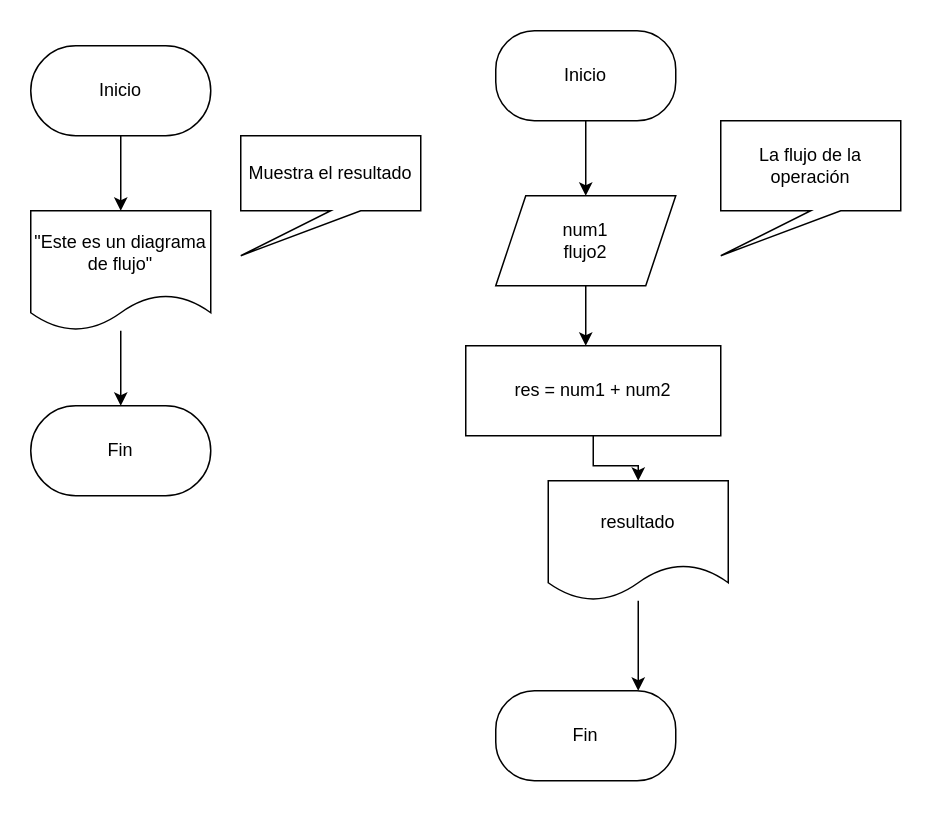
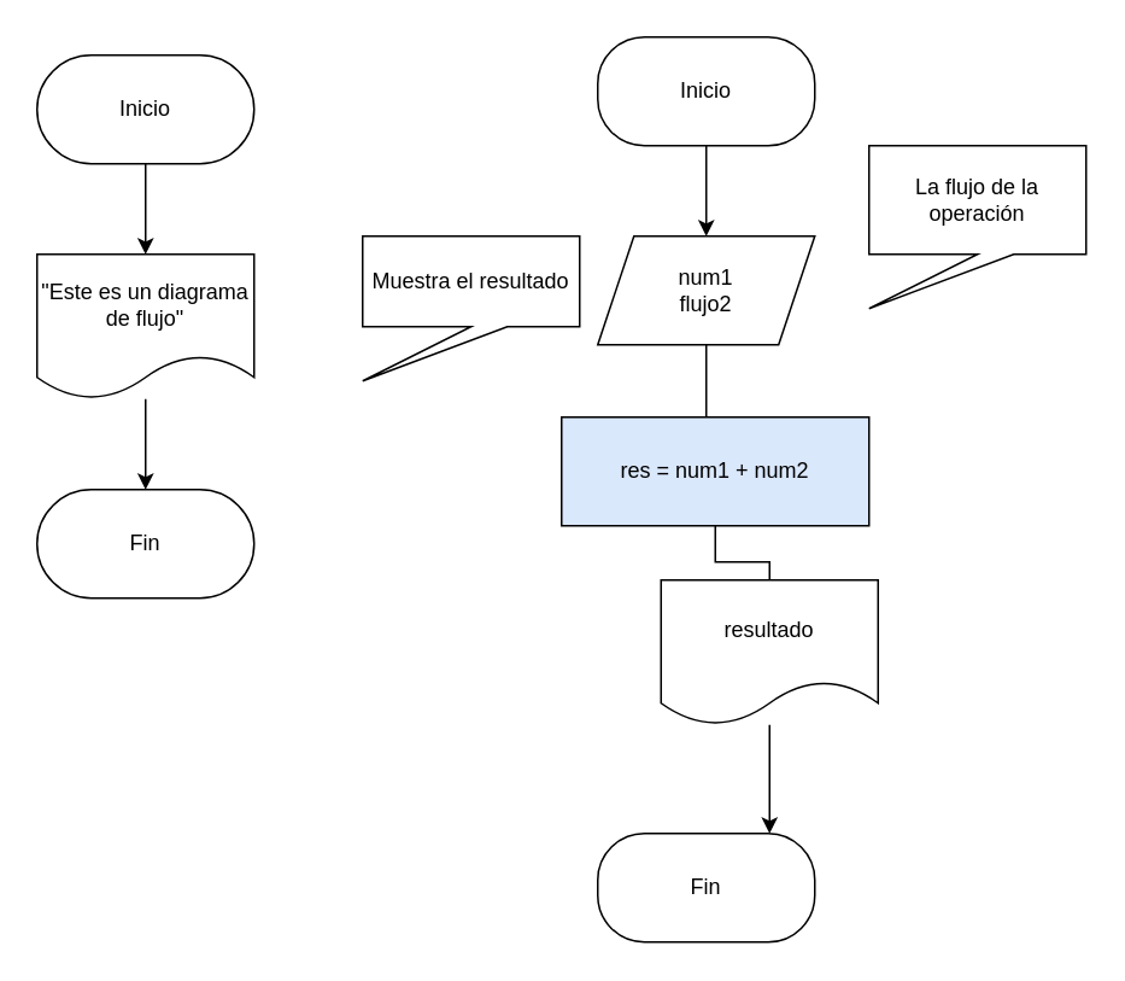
- <mxCell id="11" value="Muestra el resultado" style="shape=callout;whiteSpace=wrap;html=1;perimeter=calloutPerimeter;position2=0;" vertex="1" parent="1"><mxGeometry x="160" y="90" width="120" height="80" as="geometry" /></mxCell>
+ <mxCell id="11" value="Muestra el resultado" style="shape=callout;whiteSpace=wrap;html=1;perimeter=calloutPerimeter;position2=0;" vertex="1" parent="1"><mxGeometry x="200" y="130" width="120" height="80" as="geometry" /></mxCell>
- <mxCell id="9" value="" style="edgeStyle=orthogonalEdgeStyle;rounded=0;orthogonalLoop=1;jettySize=auto;html=1;" edge="1" parent="1" source="10" target="14"><mxGeometry relative="1" as="geometry"><Array as="points"><mxPoint x="390" y="220" /><mxPoint x="390" y="220" /></Array></mxGeometry></mxCell>
+ <mxCell id="9" value="" style="edgeStyle=orthogonalEdgeStyle;rounded=0;orthogonalLoop=1;jettySize=auto;html=1;endArrow=none;" edge="1" parent="1" source="10" target="14"><mxGeometry relative="1" as="geometry"><Array as="points"><mxPoint x="390" y="220" /><mxPoint x="390" y="220" /></Array></mxGeometry></mxCell>
- <mxCell id="14" value="res = num1 + num2" style="rounded=0;whiteSpace=wrap;html=1;" vertex="1" parent="1"><mxGeometry x="310" y="230" width="170" height="60" as="geometry" /></mxCell>
+ <mxCell id="14" value="res = num1 + num2" style="rounded=0;whiteSpace=wrap;html=1;fillColor=#dae8fc;" vertex="1" parent="1"><mxGeometry x="310" y="230" width="170" height="60" as="geometry" /></mxCell>
- <mxCell id="13" value="" style="edgeStyle=orthogonalEdgeStyle;rounded=0;orthogonalLoop=1;jettySize=auto;html=1;" edge="1" parent="1" source="14" target="16"><mxGeometry relative="1" as="geometry" /></mxCell>
+ <mxCell id="13" value="" style="edgeStyle=orthogonalEdgeStyle;rounded=0;orthogonalLoop=1;jettySize=auto;html=1;endArrow=none;" edge="1" parent="1" source="14" target="16"><mxGeometry relative="1" as="geometry" /></mxCell>
